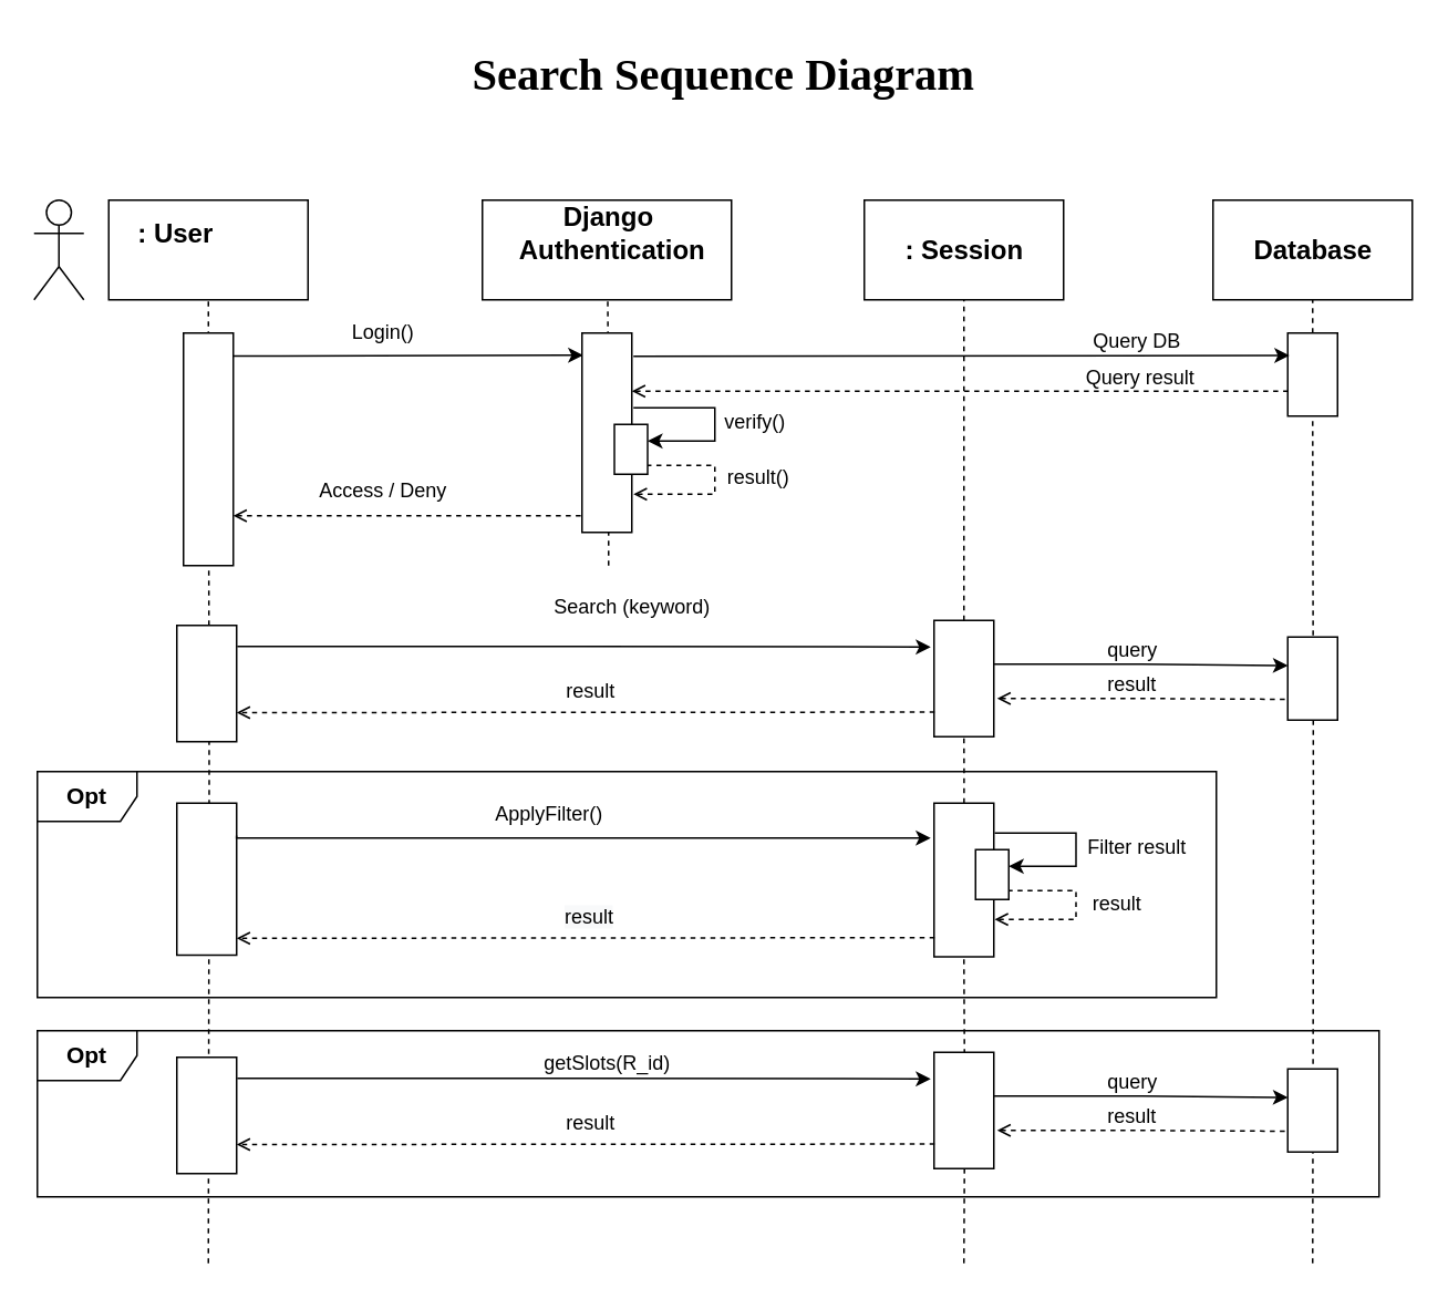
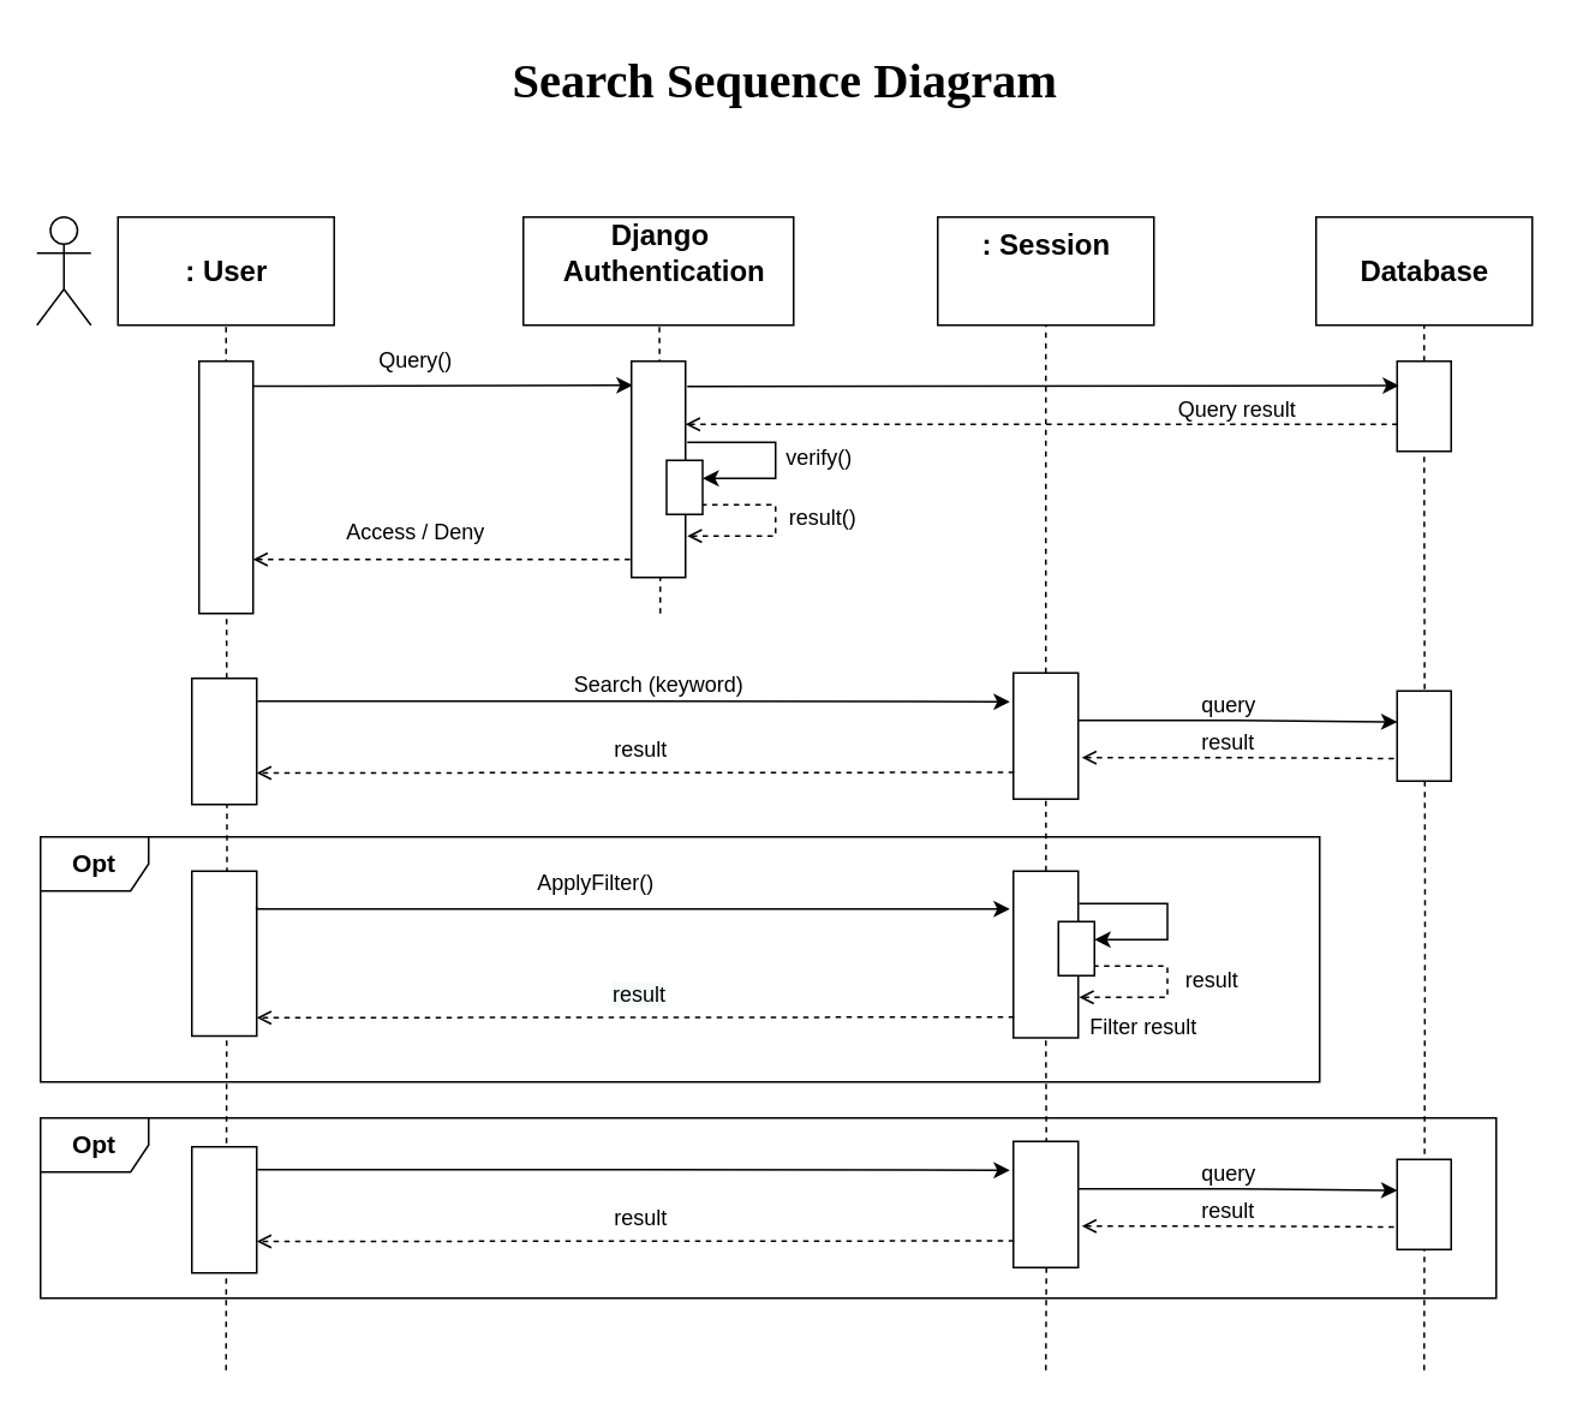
- <mxCell id="6" value="&lt;span style=&quot;font-size: 16px&quot;&gt;&lt;b&gt;: User&lt;/b&gt;&lt;/span&gt;" style="text;html=1;align=center;verticalAlign=middle;resizable=0;points=[];autosize=1;strokeColor=none;fillColor=none;" parent="1" vertex="1"><mxGeometry x="75" y="130" width="60" height="20" as="geometry" /></mxCell>
+ <mxCell id="6" value="&lt;span style=&quot;font-size: 16px&quot;&gt;&lt;b&gt;: User&lt;/b&gt;&lt;/span&gt;" style="text;html=1;align=center;verticalAlign=middle;resizable=0;points=[];autosize=1;strokeColor=none;fillColor=none;" parent="1" vertex="1"><mxGeometry x="95" y="140" width="60" height="20" as="geometry" /></mxCell>
- <mxCell id="14" value="&lt;span style=&quot;font-size: 16px&quot;&gt;&lt;b&gt;: Session&lt;/b&gt;&lt;/span&gt;" style="text;html=1;align=center;verticalAlign=middle;resizable=0;points=[];autosize=1;strokeColor=none;fillColor=none;" parent="1" vertex="1"><mxGeometry x="535" y="140" width="90" height="20" as="geometry" /></mxCell>
+ <mxCell id="14" value="&lt;span style=&quot;font-size: 16px&quot;&gt;&lt;b&gt;: Session&lt;/b&gt;&lt;/span&gt;" style="text;html=1;align=center;verticalAlign=middle;resizable=0;points=[];autosize=1;strokeColor=none;fillColor=none;" parent="1" vertex="1"><mxGeometry x="535" y="125" width="90" height="20" as="geometry" /></mxCell>
- <mxCell id="11" value="Login()" style="text;html=1;align=center;verticalAlign=middle;resizable=0;points=[];autosize=1;strokeColor=none;fillColor=none;" parent="1" vertex="1"><mxGeometry x="205" y="190" width="50" height="20" as="geometry" /></mxCell>
+ <mxCell id="11" value="Query()" style="text;html=1;align=center;verticalAlign=middle;resizable=0;points=[];autosize=1;strokeColor=none;fillColor=none;" parent="1" vertex="1"><mxGeometry x="205" y="190" width="50" height="20" as="geometry" /></mxCell>
- <mxCell id="19" value="Query DB" style="text;html=1;align=center;verticalAlign=middle;resizable=0;points=[];autosize=1;strokeColor=none;fillColor=none;" parent="1" vertex="1"><mxGeometry x="649" y="195" width="70" height="20" as="geometry" /></mxCell>
- <mxCell id="35" value="Search (keyword)" style="text;html=1;align=center;verticalAlign=middle;resizable=0;points=[];autosize=1;strokeColor=none;fillColor=none;" parent="1" vertex="1"><mxGeometry x="325" y="355" width="110" height="20" as="geometry" /></mxCell>
+ <mxCell id="35" value="Search (keyword)" style="text;html=1;align=center;verticalAlign=middle;resizable=0;points=[];autosize=1;strokeColor=none;fillColor=none;" parent="1" vertex="1"><mxGeometry x="310" y="370" width="110" height="20" as="geometry" /></mxCell>
- <mxCell id="53" value="Filter result" style="text;html=1;align=center;verticalAlign=middle;resizable=0;points=[];autosize=1;strokeColor=none;fillColor=none;" parent="1" vertex="1"><mxGeometry x="649" y="500" width="70" height="20" as="geometry" /></mxCell>
+ <mxCell id="53" value="Filter result" style="text;html=1;align=center;verticalAlign=middle;resizable=0;points=[];autosize=1;strokeColor=none;fillColor=none;" parent="1" vertex="1"><mxGeometry x="599" y="560" width="70" height="20" as="geometry" /></mxCell>
- <mxCell id="60" value="getSlots(R_id)" style="text;html=1;align=center;verticalAlign=middle;resizable=0;points=[];autosize=1;strokeColor=none;fillColor=none;" parent="1" vertex="1"><mxGeometry x="320" y="630" width="90" height="20" as="geometry" /></mxCell>
